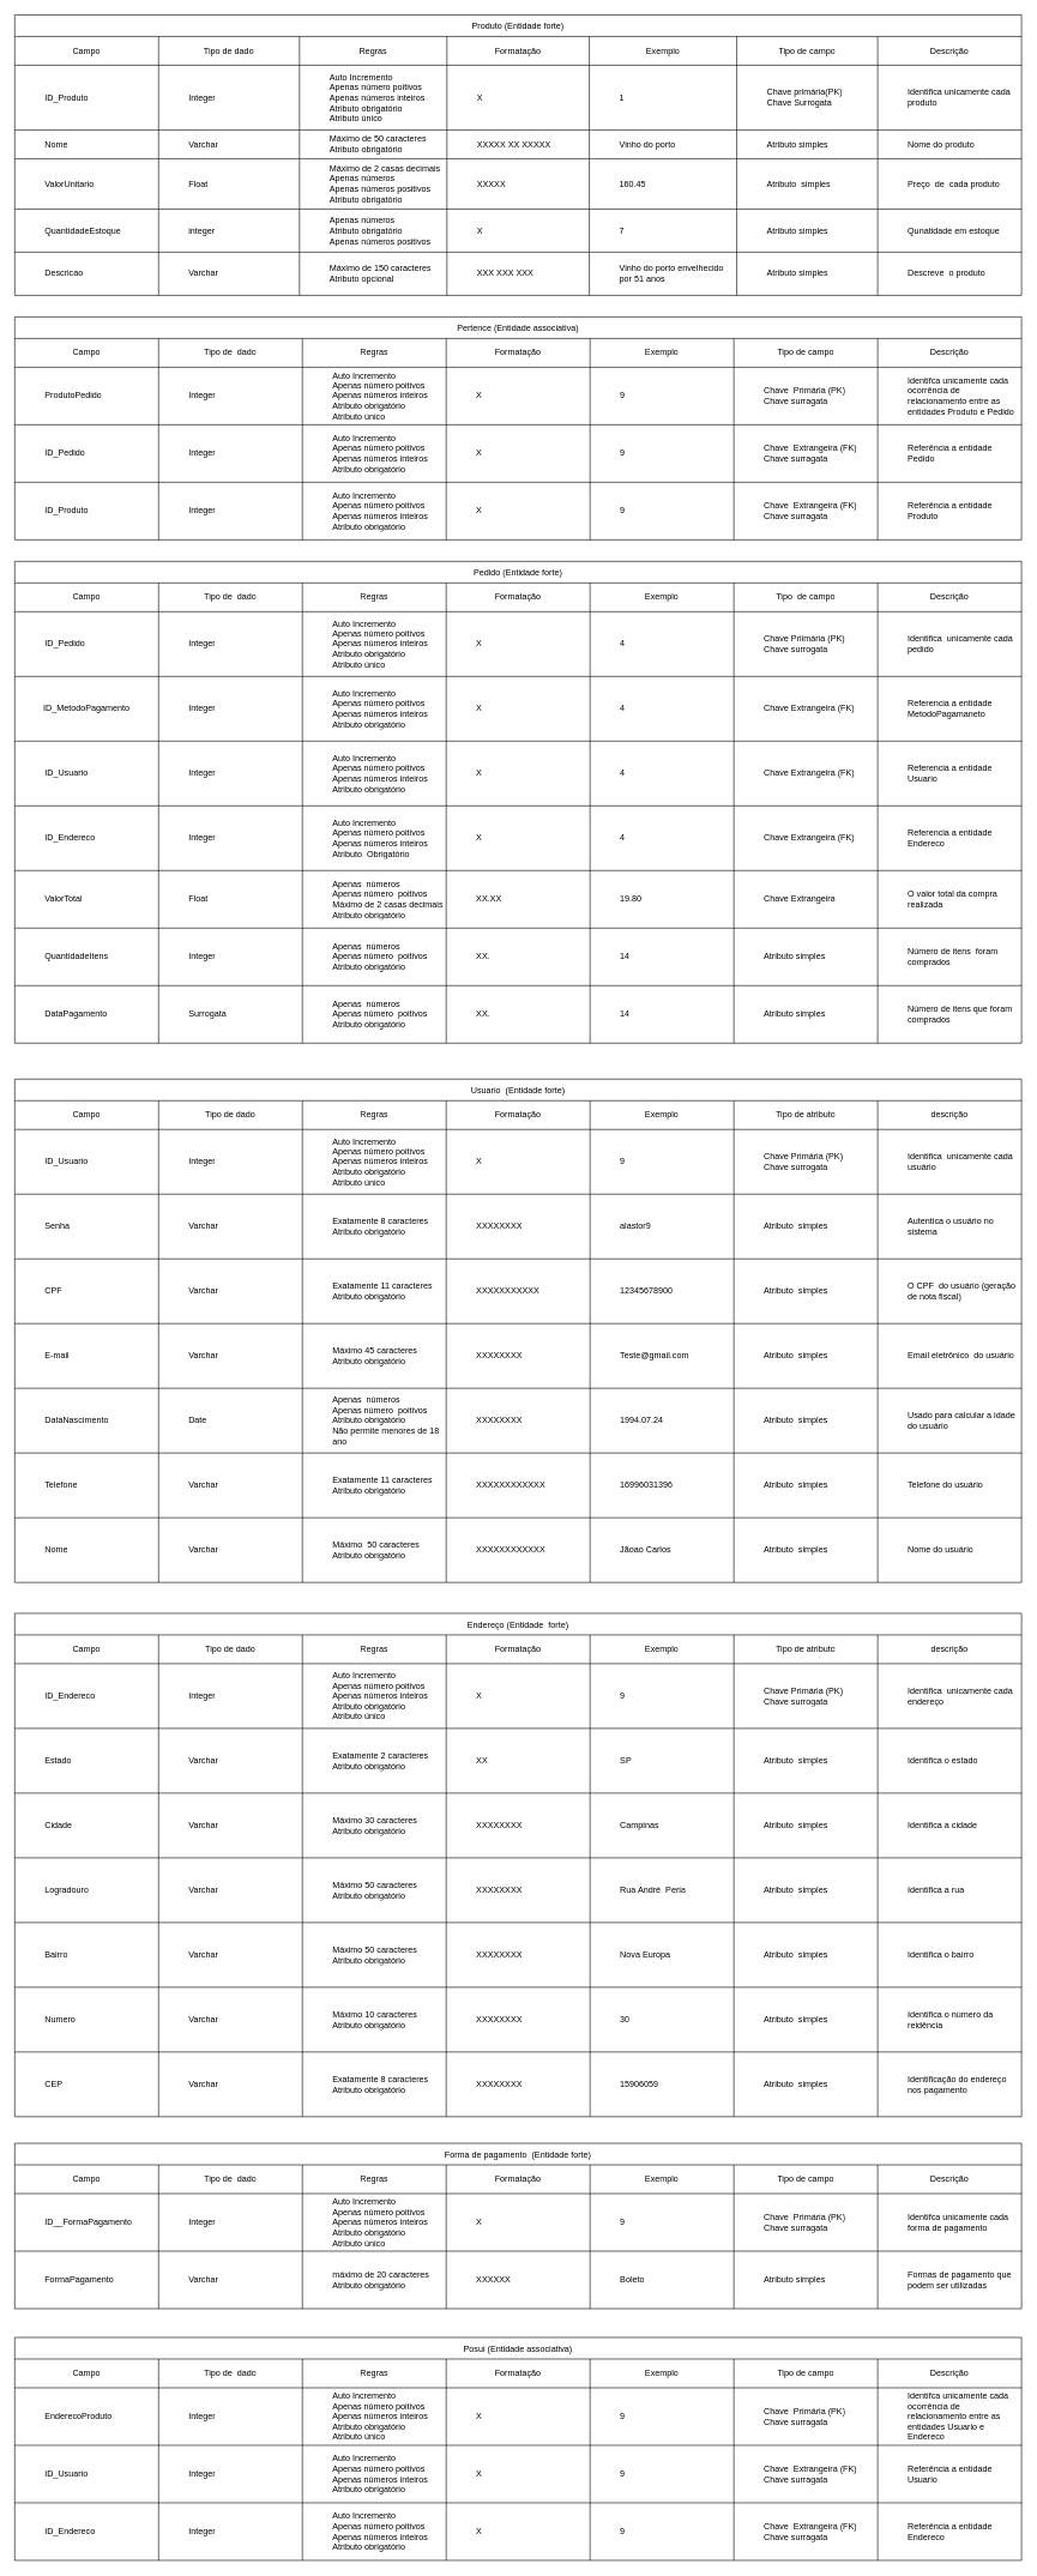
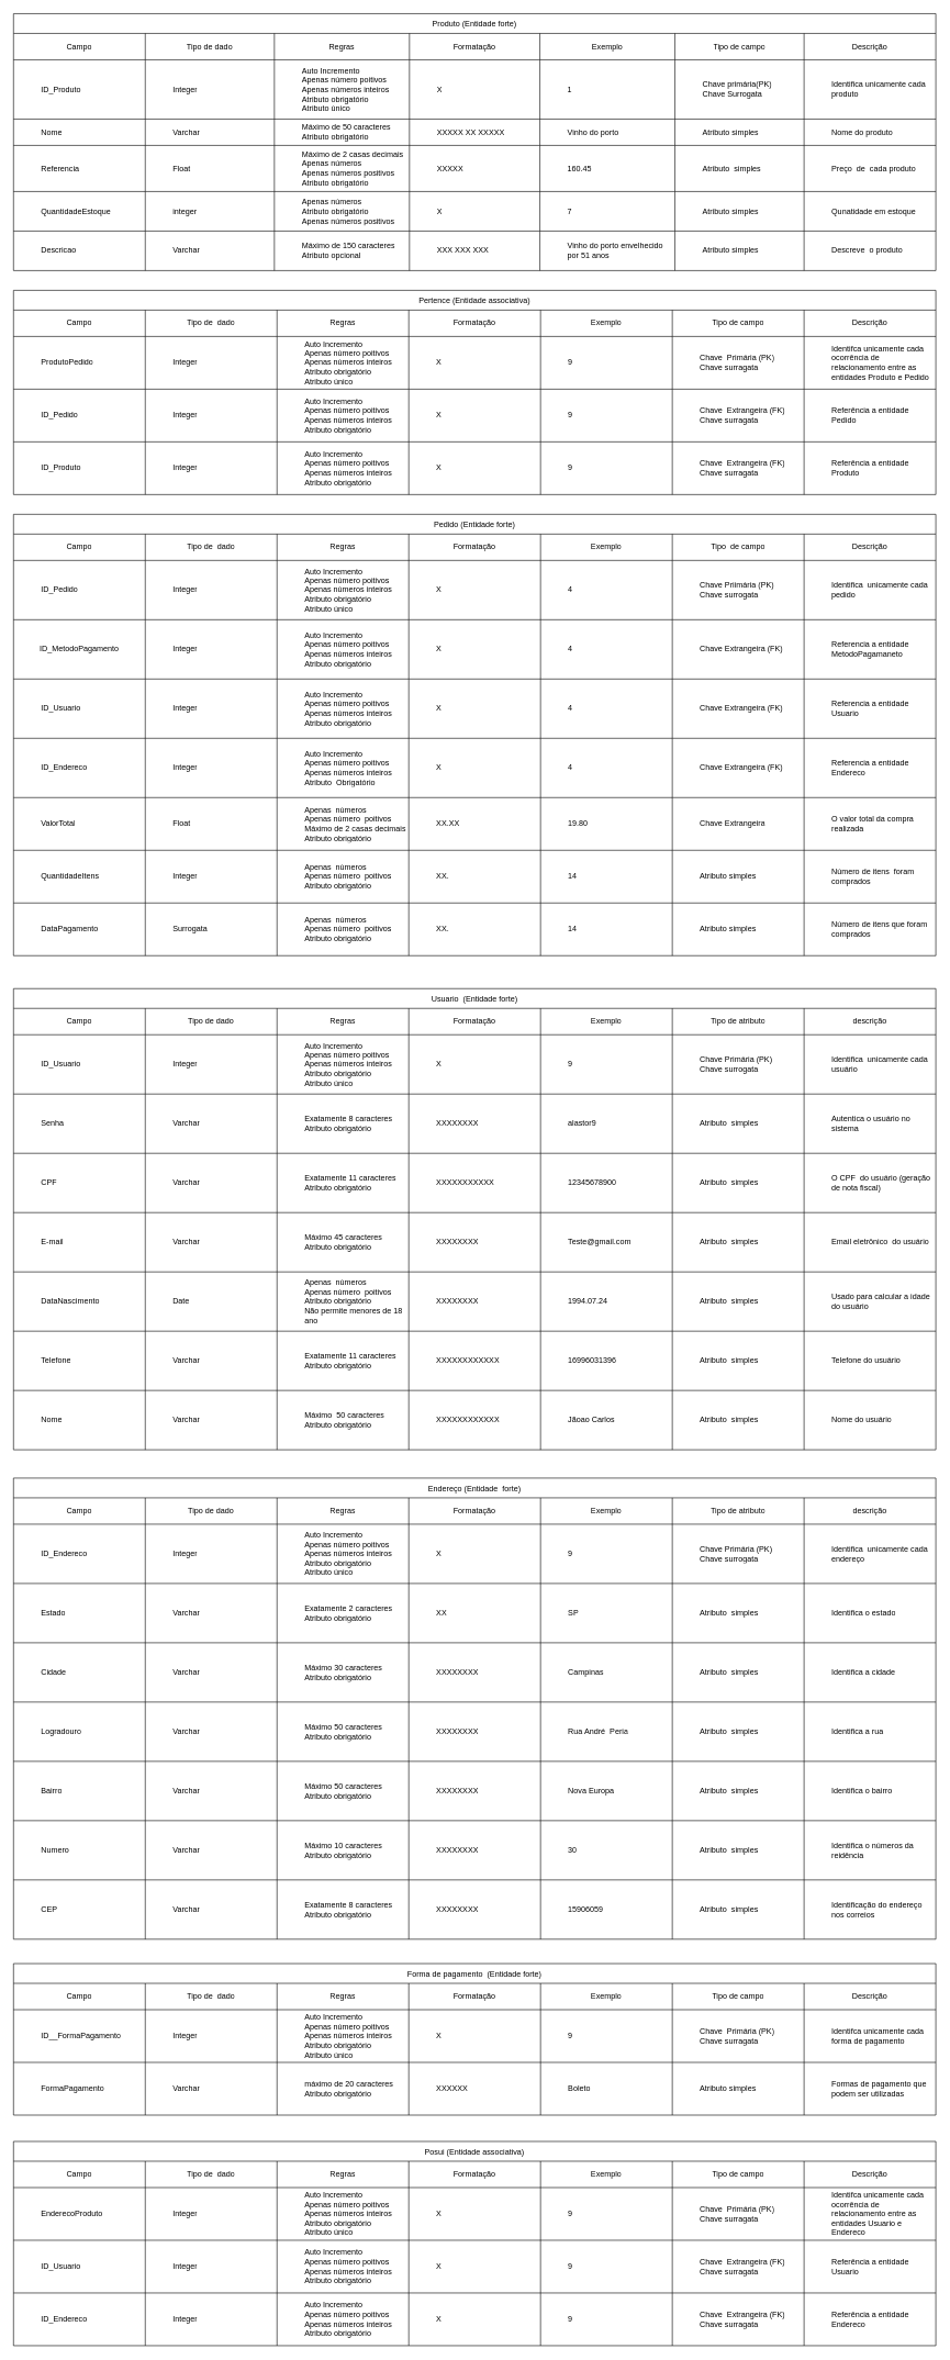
- <mxCell id="28" value="&lt;blockquote style=&quot;margin: 0 0 0 40px; border: none; padding: 0px;&quot;&gt;ValorUnitario&lt;/blockquote&gt;" style="shape=partialRectangle;html=1;whiteSpace=wrap;connectable=0;strokeColor=inherit;overflow=hidden;fillColor=none;top=0;left=0;bottom=0;right=0;pointerEvents=1;align=left;" parent="27" vertex="1"><mxGeometry width="200" height="70" as="geometry"><mxRectangle width="200" height="70" as="alternateBounds" /></mxGeometry></mxCell>
+ <mxCell id="28" value="&lt;blockquote style=&quot;margin: 0 0 0 40px; border: none; padding: 0px;&quot;&gt;Referencia&lt;/blockquote&gt;" style="shape=partialRectangle;html=1;whiteSpace=wrap;connectable=0;strokeColor=inherit;overflow=hidden;fillColor=none;top=0;left=0;bottom=0;right=0;pointerEvents=1;align=left;" parent="27" vertex="1"><mxGeometry width="200" height="70" as="geometry"><mxRectangle width="200" height="70" as="alternateBounds" /></mxGeometry></mxCell>
- <mxCell id="270" value="&lt;blockquote style=&quot;margin: 0 0 0 40px; border: none; padding: 0px;&quot;&gt;&lt;span style=&quot;&quot;&gt;Identifica o número da&amp;nbsp; reidência&lt;/span&gt;&lt;/blockquote&gt;" style="shape=partialRectangle;html=1;whiteSpace=wrap;connectable=0;strokeColor=inherit;overflow=hidden;fillColor=none;top=0;left=0;bottom=0;right=0;pointerEvents=1;align=left;" vertex="1" parent="263"><mxGeometry x="1200" width="200" height="90" as="geometry"><mxRectangle width="200" height="90" as="alternateBounds" /></mxGeometry></mxCell>
+ <mxCell id="270" value="&lt;blockquote style=&quot;margin: 0 0 0 40px; border: none; padding: 0px;&quot;&gt;&lt;span style=&quot;&quot;&gt;Identifica o números da&amp;nbsp; reidência&lt;/span&gt;&lt;/blockquote&gt;" style="shape=partialRectangle;html=1;whiteSpace=wrap;connectable=0;strokeColor=inherit;overflow=hidden;fillColor=none;top=0;left=0;bottom=0;right=0;pointerEvents=1;align=left;" vertex="1" parent="263"><mxGeometry x="1200" width="200" height="90" as="geometry"><mxRectangle width="200" height="90" as="alternateBounds" /></mxGeometry></mxCell>
- <mxCell id="278" value="&lt;blockquote style=&quot;margin: 0 0 0 40px; border: none; padding: 0px;&quot;&gt;&lt;span style=&quot;&quot;&gt;Identificação do endereço&amp;nbsp; nos pagamento&lt;/span&gt;&lt;/blockquote&gt;" style="shape=partialRectangle;html=1;whiteSpace=wrap;connectable=0;strokeColor=inherit;overflow=hidden;fillColor=none;top=0;left=0;bottom=0;right=0;pointerEvents=1;align=left;" vertex="1" parent="271"><mxGeometry x="1200" width="200" height="90" as="geometry"><mxRectangle width="200" height="90" as="alternateBounds" /></mxGeometry></mxCell>
+ <mxCell id="278" value="&lt;blockquote style=&quot;margin: 0 0 0 40px; border: none; padding: 0px;&quot;&gt;&lt;span style=&quot;&quot;&gt;Identificação do endereço&amp;nbsp; nos correios&lt;/span&gt;&lt;/blockquote&gt;" style="shape=partialRectangle;html=1;whiteSpace=wrap;connectable=0;strokeColor=inherit;overflow=hidden;fillColor=none;top=0;left=0;bottom=0;right=0;pointerEvents=1;align=left;" vertex="1" parent="271"><mxGeometry x="1200" width="200" height="90" as="geometry"><mxRectangle width="200" height="90" as="alternateBounds" /></mxGeometry></mxCell>
